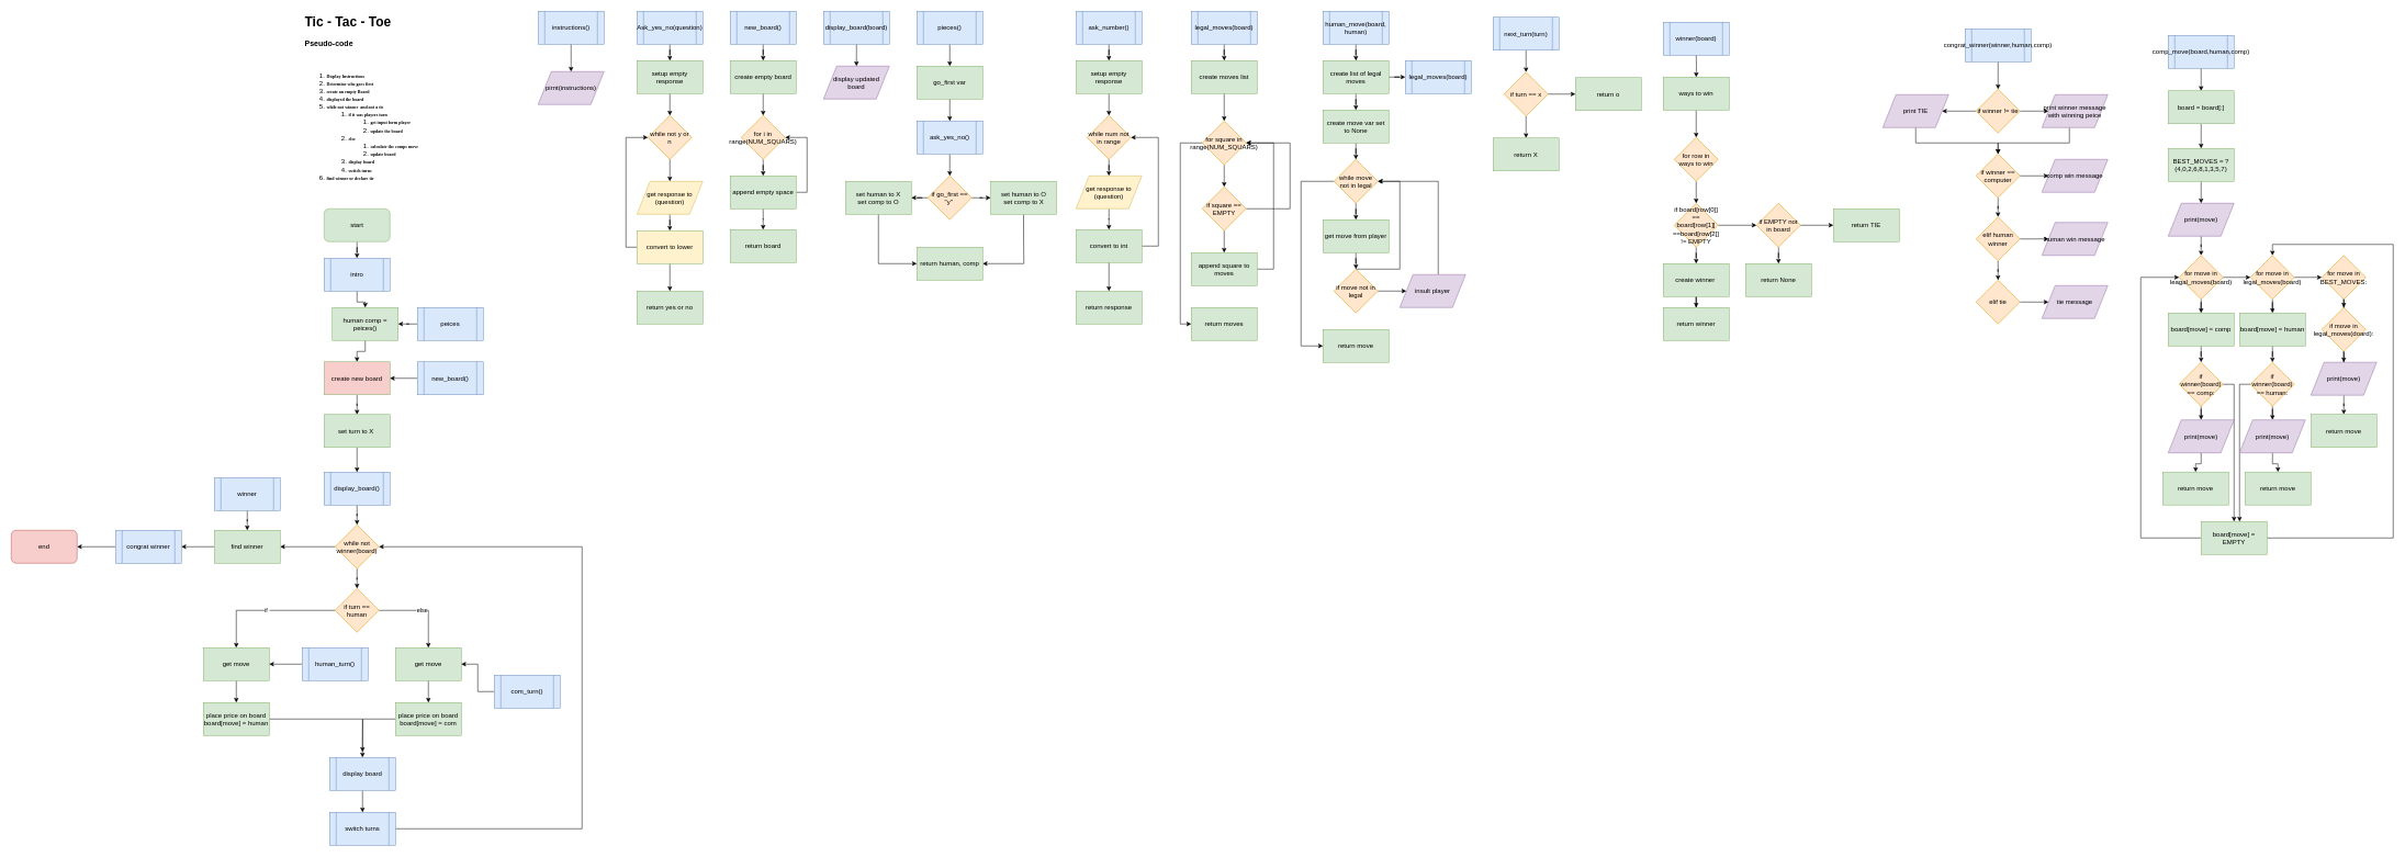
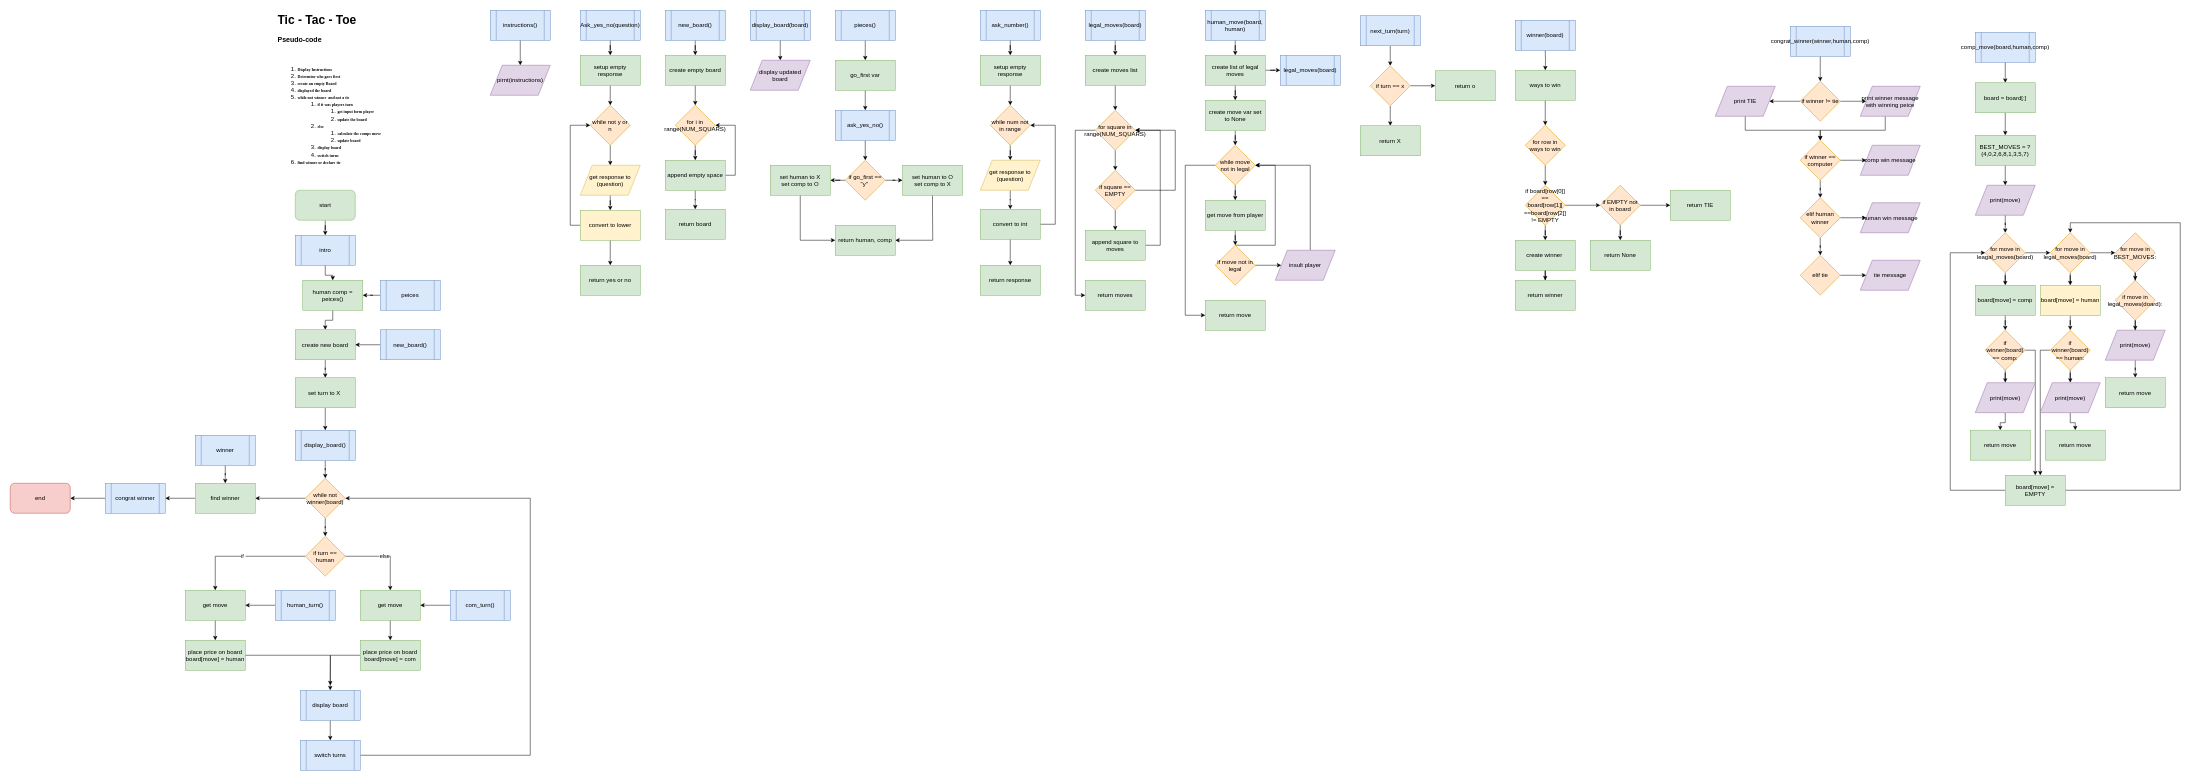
- <mxCell id="154" value="board[move] = human" style="rounded=0;whiteSpace=wrap;html=1;fillColor=#d5e8d4;strokeColor=#82b366;" vertex="1" parent="1"><mxGeometry x="4080" y="570" width="120" height="60" as="geometry" /></mxCell>
+ <mxCell id="154" value="board[move] = human" style="rounded=0;whiteSpace=wrap;html=1;fillColor=#fff2cc;strokeColor=#82b366;" vertex="1" parent="1"><mxGeometry x="4080" y="570" width="120" height="60" as="geometry" /></mxCell>
- <mxCell id="182" value="create new board" style="rounded=0;whiteSpace=wrap;html=1;fillColor=#f8cecc;strokeColor=#82b366;" vertex="1" parent="1"><mxGeometry x="590" y="659" width="120" height="60" as="geometry" /></mxCell>
+ <mxCell id="182" value="create new board" style="rounded=0;whiteSpace=wrap;html=1;fillColor=#d5e8d4;strokeColor=#82b366;" vertex="1" parent="1"><mxGeometry x="590" y="659" width="120" height="60" as="geometry" /></mxCell>
- <mxCell id="204" value="com_turn()" style="shape=process;whiteSpace=wrap;html=1;backgroundOutline=1;fillColor=#dae8fc;strokeColor=#6c8ebf;" vertex="1" parent="1"><mxGeometry x="900" y="1230" width="120" height="60" as="geometry" /></mxCell>
+ <mxCell id="204" value="com_turn()" style="shape=process;whiteSpace=wrap;html=1;backgroundOutline=1;fillColor=#dae8fc;strokeColor=#6c8ebf;" vertex="1" parent="1"><mxGeometry x="900" y="1180" width="120" height="60" as="geometry" /></mxCell>
